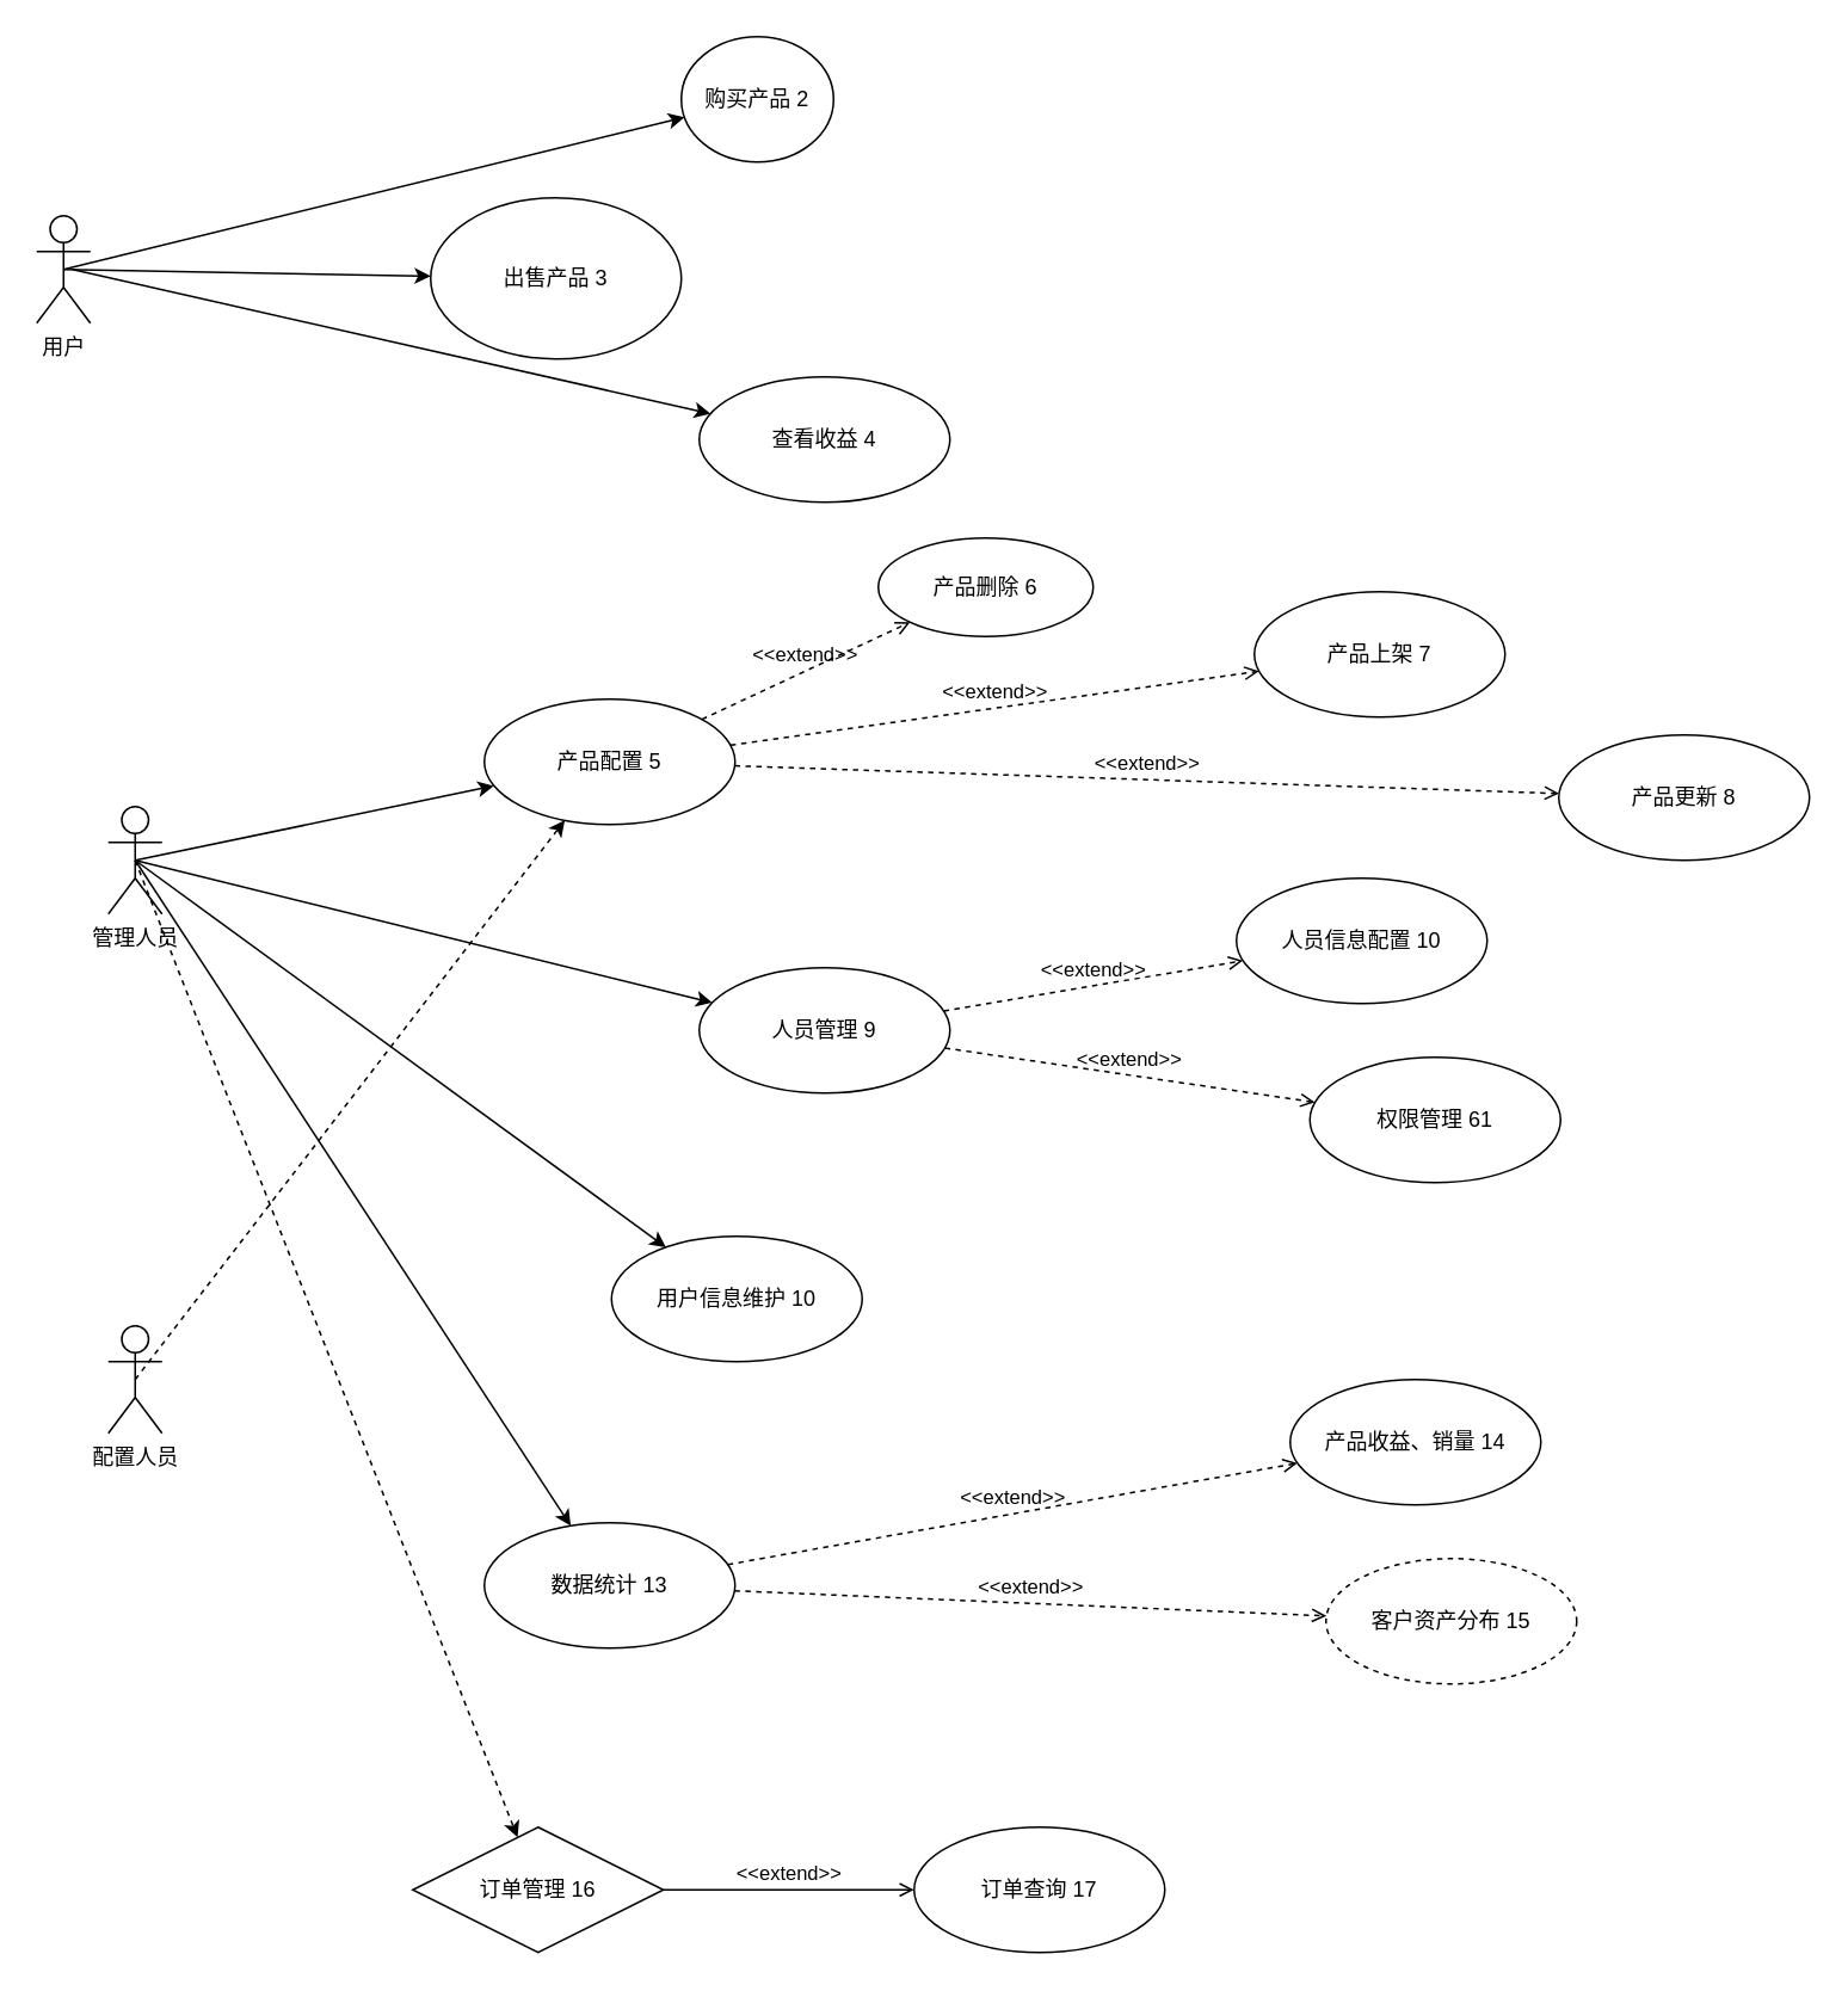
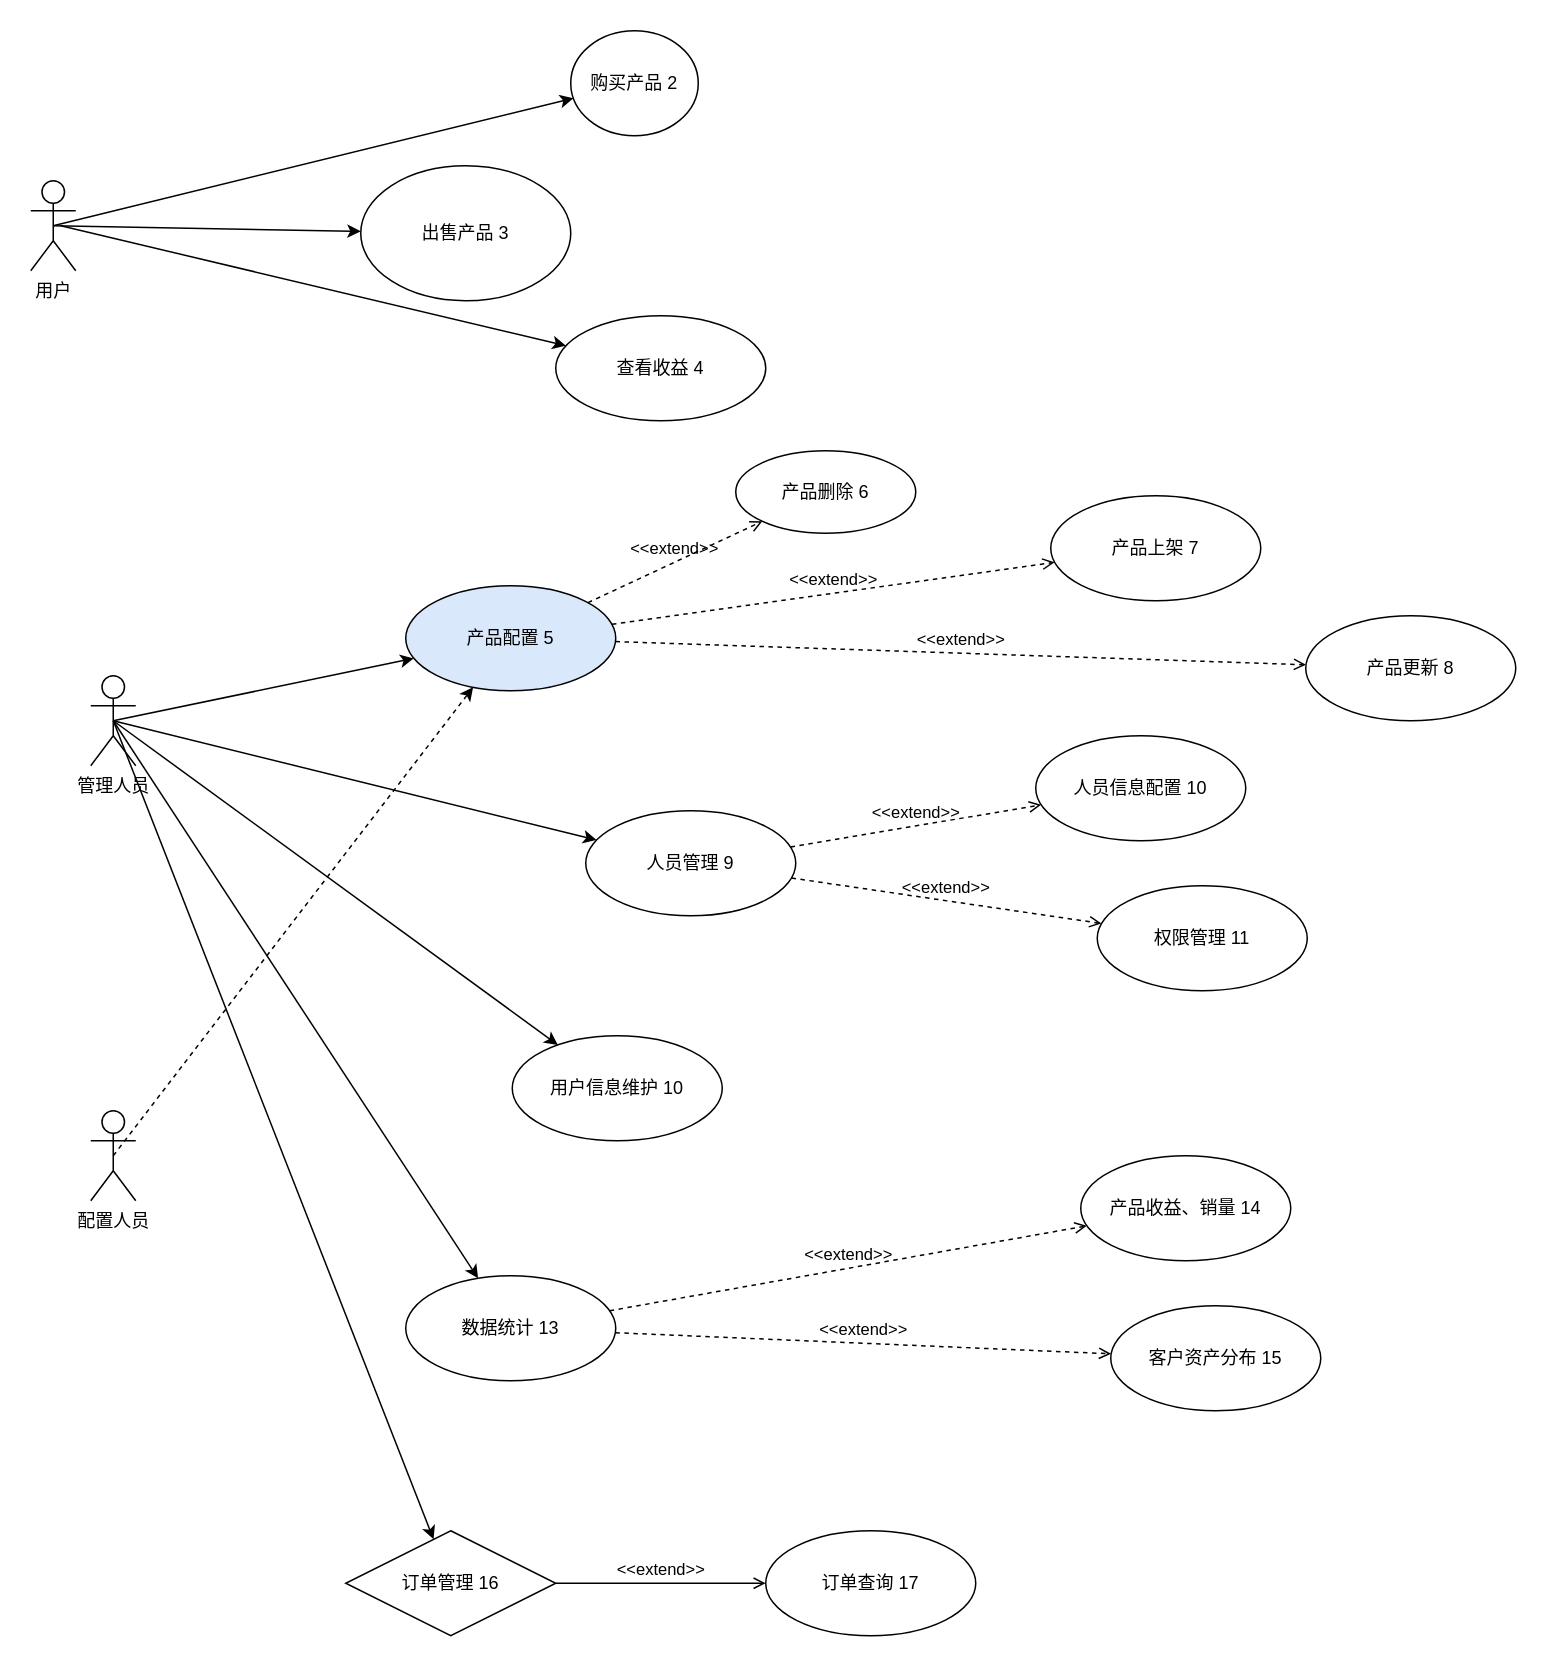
- <mxCell id="5" value="查看收益 4" style="ellipse;whiteSpace=wrap;html=1;" parent="1" vertex="1"><mxGeometry x="390" y="210" width="140" height="70" as="geometry" /></mxCell>
+ <mxCell id="5" value="查看收益 4" style="ellipse;whiteSpace=wrap;html=1;" parent="1" vertex="1"><mxGeometry x="370" y="210" width="140" height="70" as="geometry" /></mxCell>
- <mxCell id="6" value="产品配置 5" style="ellipse;whiteSpace=wrap;html=1;" parent="1" vertex="1"><mxGeometry x="270" y="390" width="140" height="70" as="geometry" /></mxCell>
+ <mxCell id="6" value="产品配置 5" style="ellipse;whiteSpace=wrap;html=1;fillColor=#dae8fc;" parent="1" vertex="1"><mxGeometry x="270" y="390" width="140" height="70" as="geometry" /></mxCell>
- <mxCell id="13" value="权限管理 61" style="ellipse;whiteSpace=wrap;html=1;" parent="1" vertex="1"><mxGeometry x="731" y="590" width="140" height="70" as="geometry" /></mxCell>
+ <mxCell id="13" value="权限管理 11" style="ellipse;whiteSpace=wrap;html=1;" parent="1" vertex="1"><mxGeometry x="731" y="590" width="140" height="70" as="geometry" /></mxCell>
- <mxCell id="29" value="" style="rounded=0;orthogonalLoop=1;jettySize=auto;html=1;exitX=0.5;exitY=0.5;exitDx=0;exitDy=0;exitPerimeter=0;dashed=1;" parent="1" source="7" target="18" edge="1"><mxGeometry relative="1" as="geometry"><mxPoint x="135" y="540" as="sourcePoint" /><mxPoint x="300.532" y="529.308" as="targetPoint" /></mxGeometry></mxCell>
+ <mxCell id="29" value="" style="rounded=0;orthogonalLoop=1;jettySize=auto;html=1;exitX=0.5;exitY=0.5;exitDx=0;exitDy=0;exitPerimeter=0;" parent="1" source="7" target="18" edge="1"><mxGeometry relative="1" as="geometry"><mxPoint x="135" y="540" as="sourcePoint" /><mxPoint x="300.532" y="529.308" as="targetPoint" /></mxGeometry></mxCell>
- <mxCell id="17" value="客户资产分布 15" style="ellipse;whiteSpace=wrap;html=1;dashed=1;" parent="1" vertex="1"><mxGeometry x="740" y="870" width="140" height="70" as="geometry" /></mxCell>
+ <mxCell id="17" value="客户资产分布 15" style="ellipse;whiteSpace=wrap;html=1;" parent="1" vertex="1"><mxGeometry x="740" y="870" width="140" height="70" as="geometry" /></mxCell>
